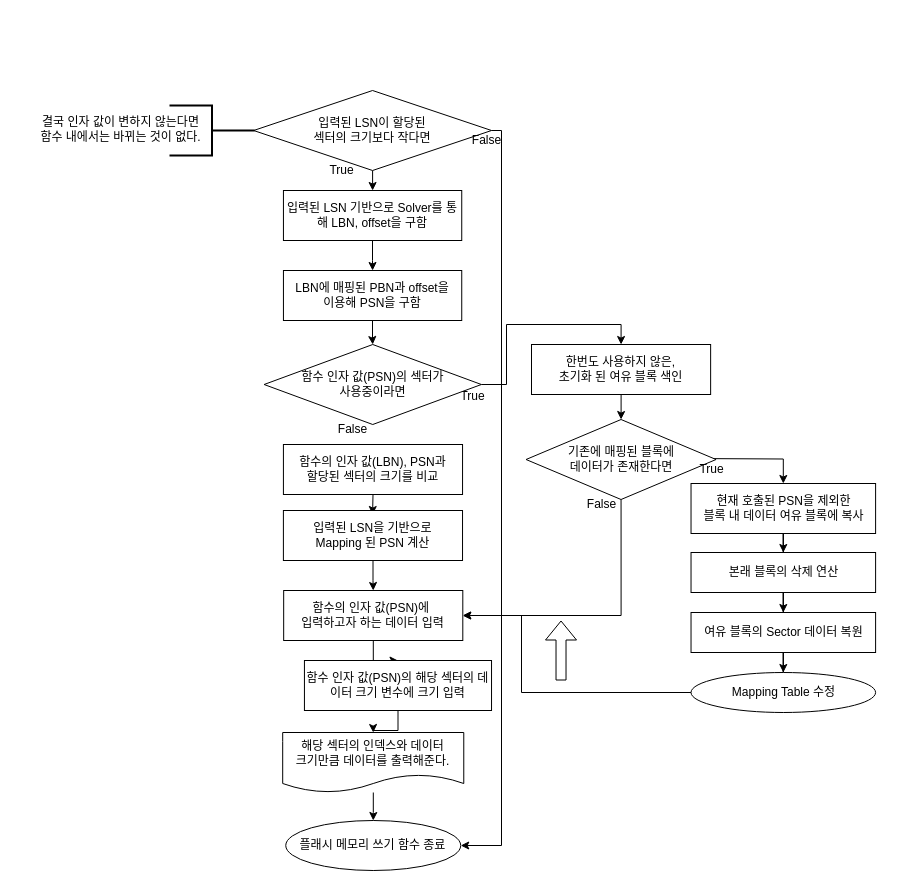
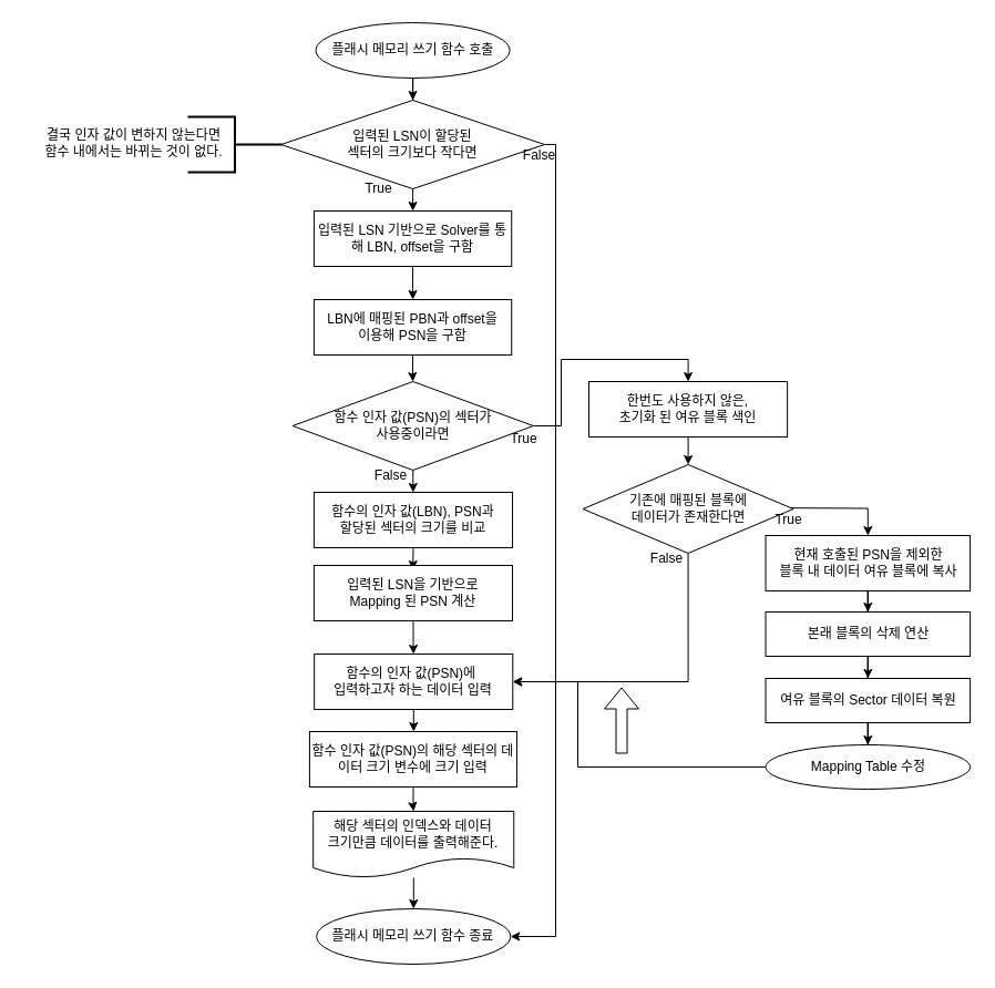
+ <mxCell id="3" value="플래시 메모리 쓰기 함수 호출" style="ellipse;whiteSpace=wrap;html=1;" parent="1" vertex="1"><mxGeometry x="284.57" y="20" width="175" height="50" as="geometry" /></mxCell>
+ <mxCell id="2" style="edgeStyle=orthogonalEdgeStyle;rounded=0;orthogonalLoop=1;jettySize=auto;html=1;entryX=0.5;entryY=0;entryDx=0;entryDy=0;" parent="1" source="3" target="41" edge="1"><mxGeometry relative="1" as="geometry" /></mxCell>
+ <mxCell id="5" style="edgeStyle=orthogonalEdgeStyle;rounded=0;orthogonalLoop=1;jettySize=auto;html=1;entryX=0.5;entryY=0;entryDx=0;entryDy=0;" parent="1" source="7" target="10" edge="1"><mxGeometry relative="1" as="geometry" /></mxCell>
- <mxCell id="16" value="함수 인자 값(PSN)의 해당 섹터의 데이터 크기 변수에 크기 입력" style="rounded=0;whiteSpace=wrap;html=1;" parent="1" vertex="1"><mxGeometry x="303.94" y="660" width="187.09" height="50" as="geometry" /></mxCell>
+ <mxCell id="16" value="함수 인자 값(PSN)의 해당 섹터의 데이터 크기 변수에 크기 입력" style="rounded=0;whiteSpace=wrap;html=1;" parent="1" vertex="1"><mxGeometry x="278.94" y="660" width="187.09" height="50" as="geometry" /></mxCell>
